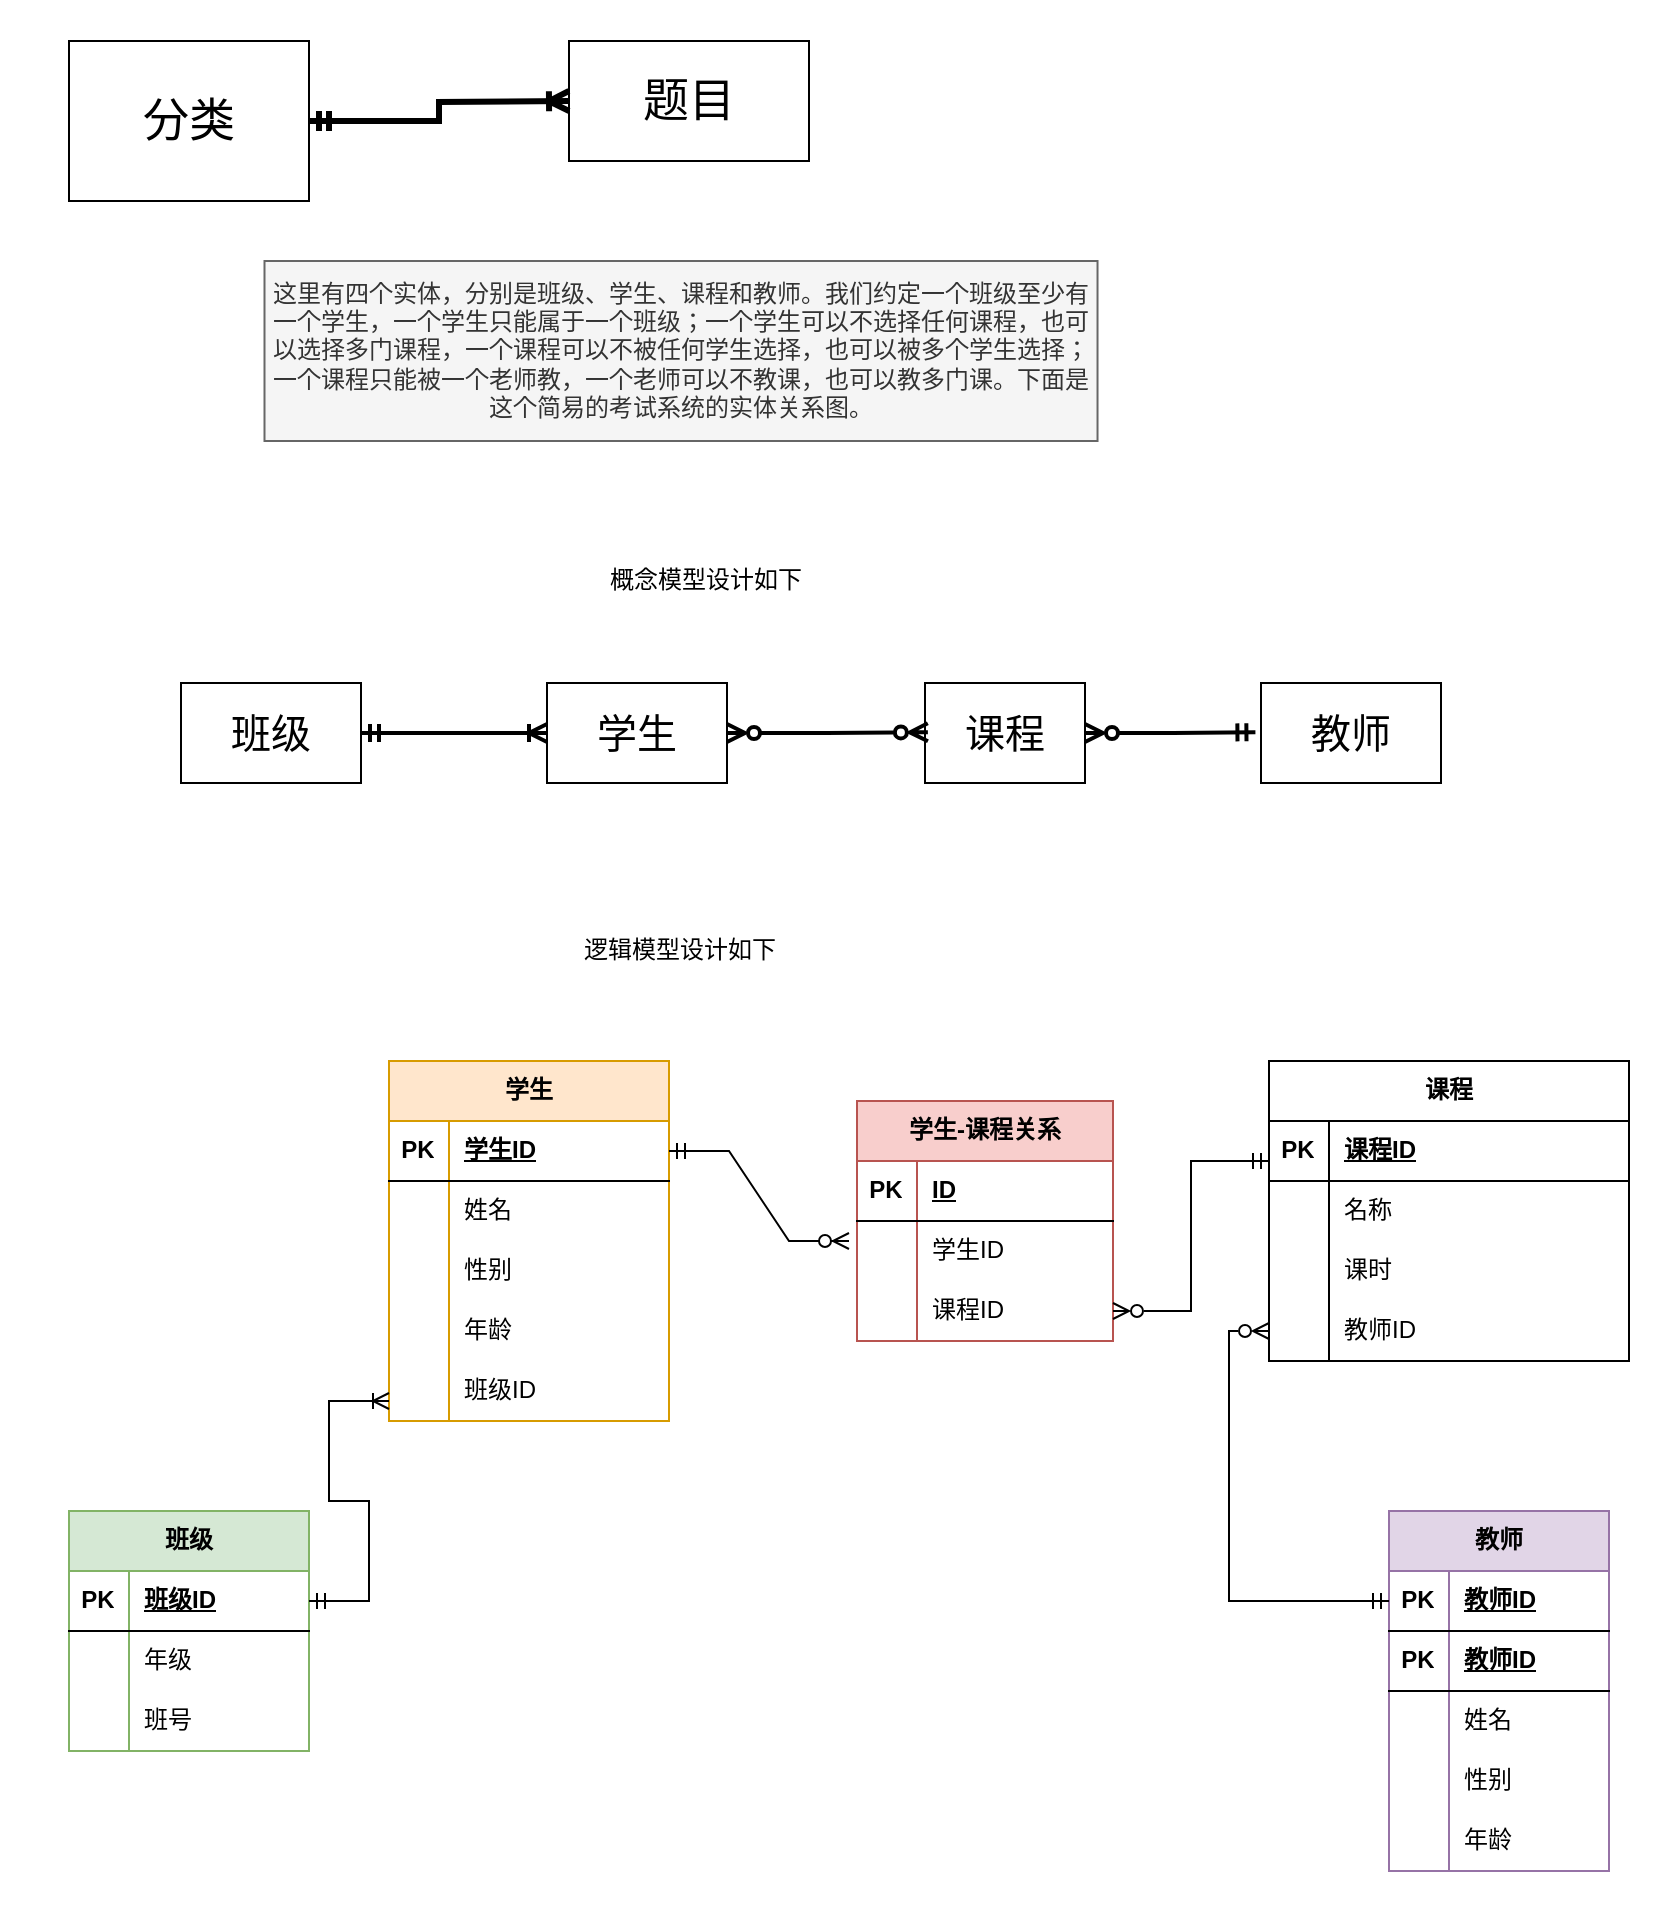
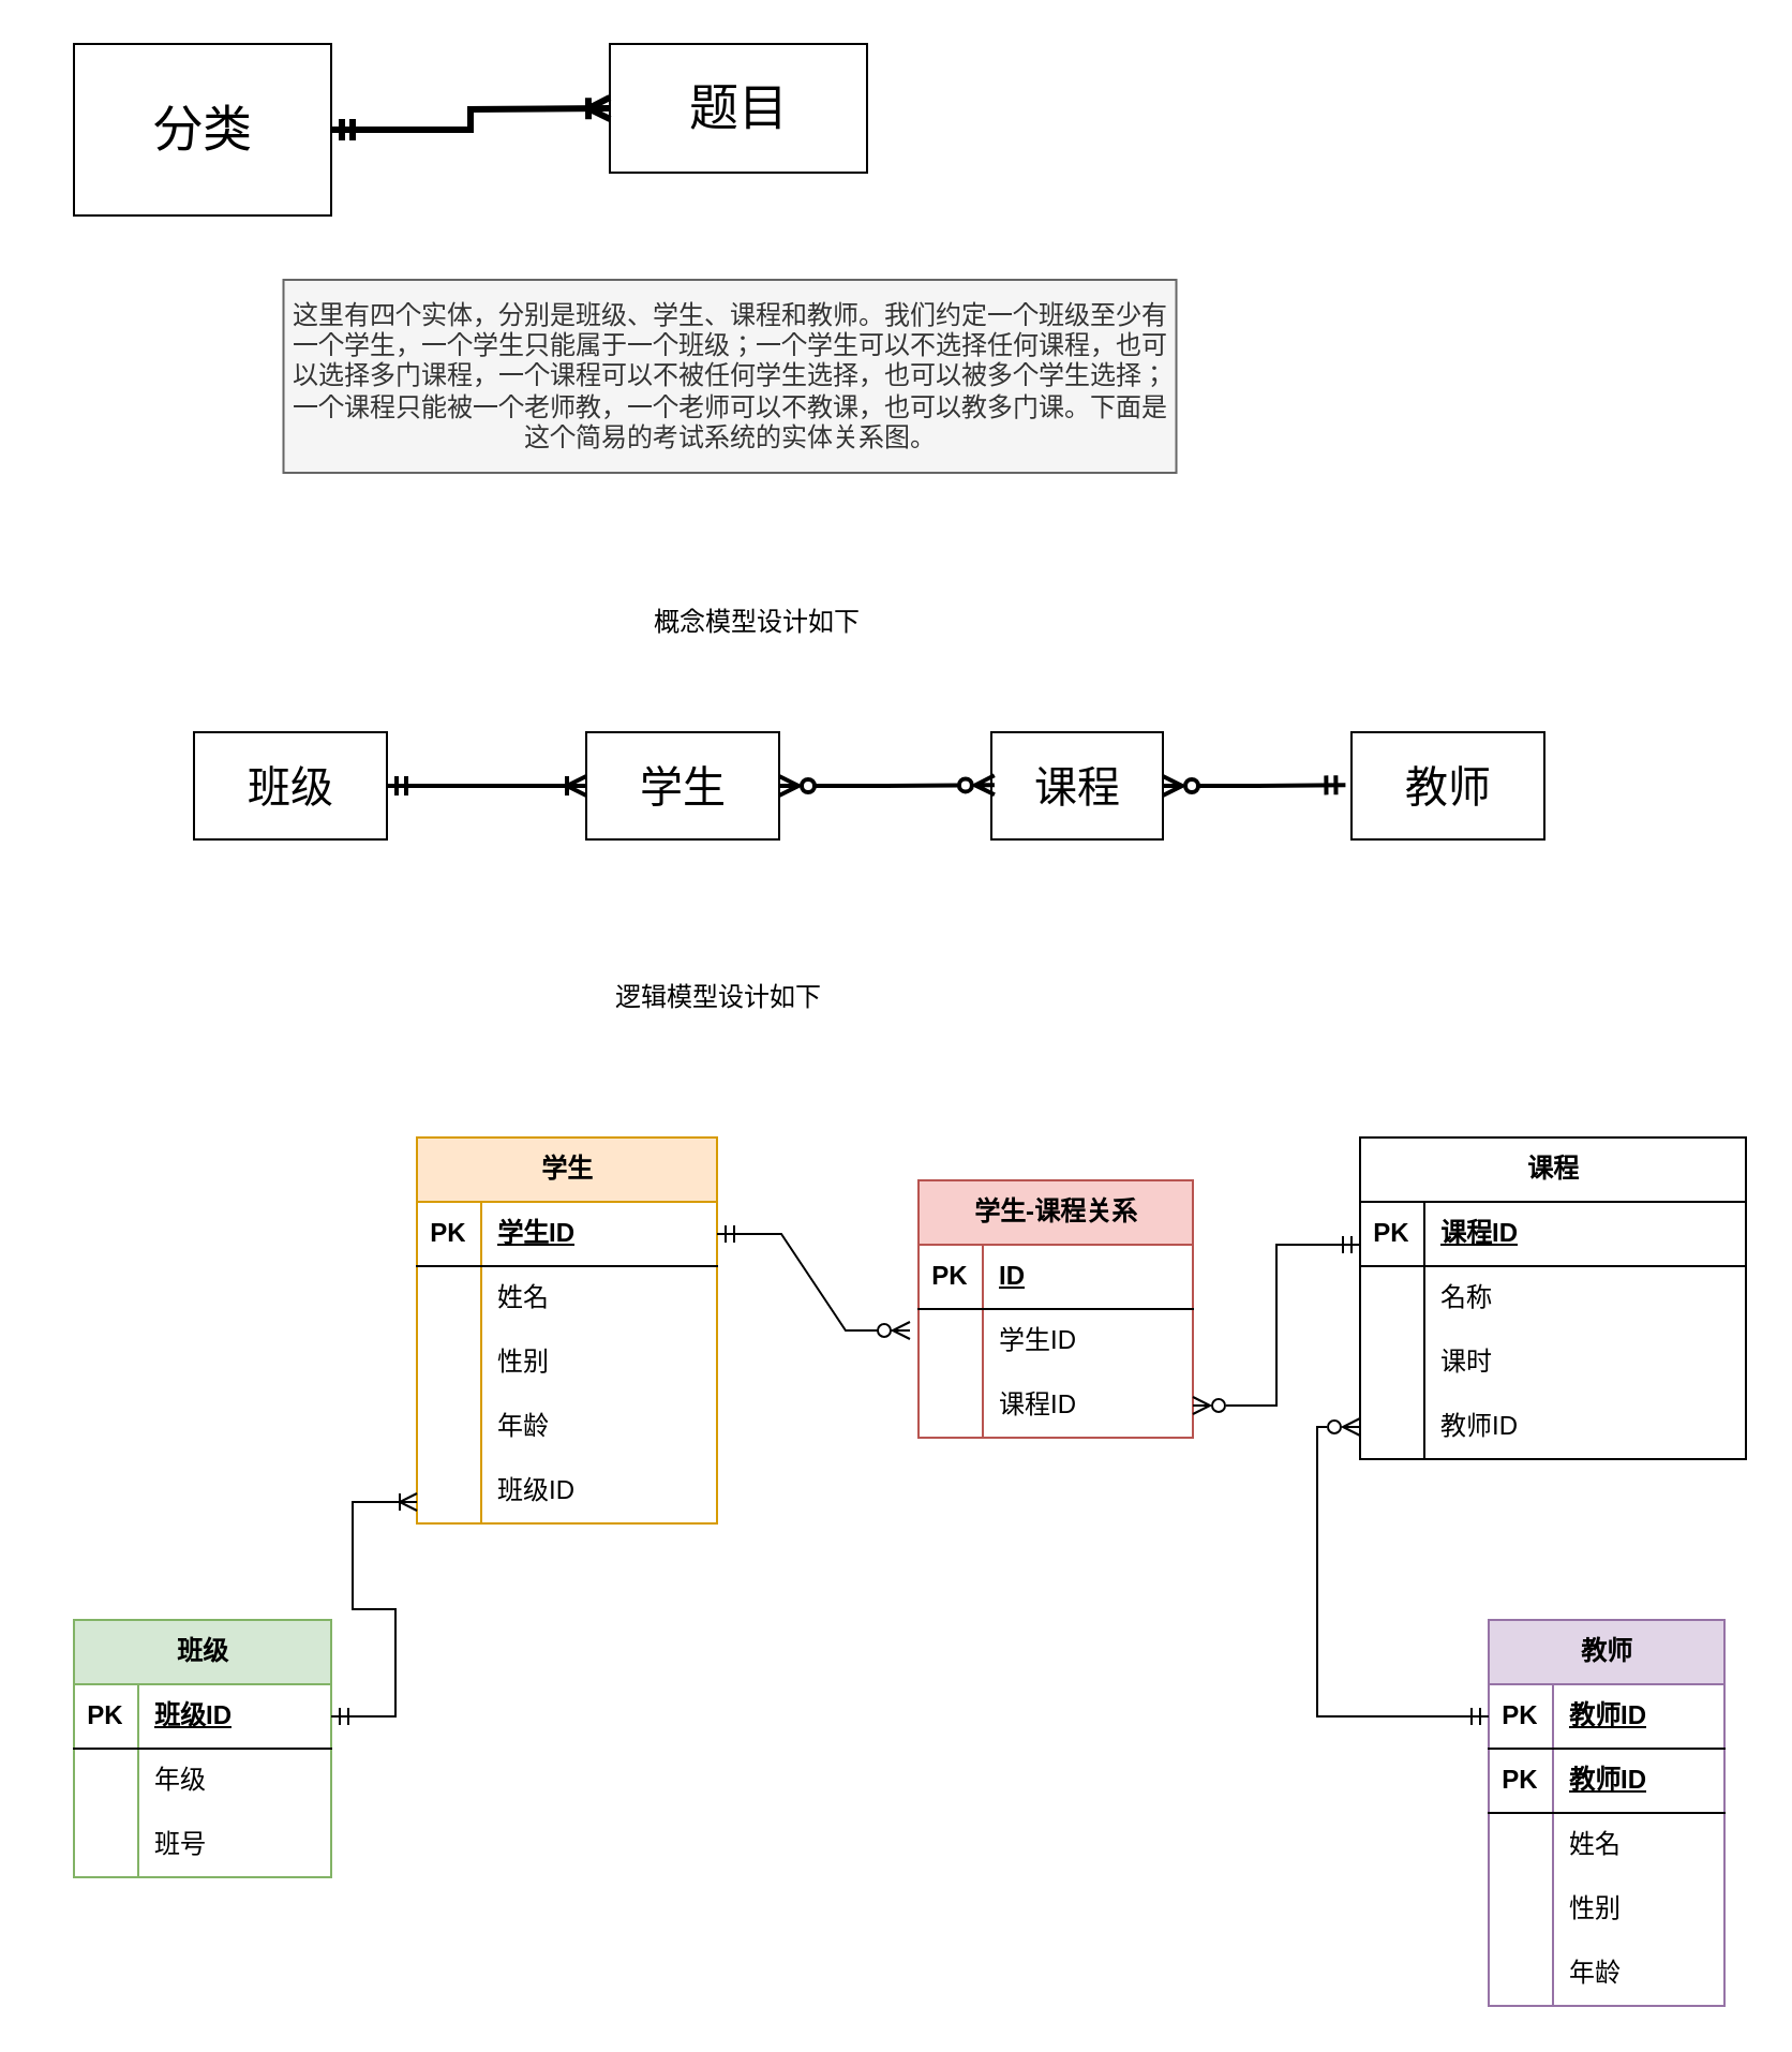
- <mxCell id="85" value="逻辑模型设计如下" style="text;html=1;whiteSpace=wrap;strokeColor=none;fillColor=none;align=center;verticalAlign=middle;rounded=0;" vertex="1" parent="1"><mxGeometry x="250" y="460" width="180" height="30" as="geometry" /></mxCell>
+ <mxCell id="85" value="逻辑模型设计如下" style="text;html=1;whiteSpace=wrap;strokeColor=none;fillColor=none;align=center;verticalAlign=middle;rounded=0;" vertex="1" parent="1"><mxGeometry x="245" y="450" width="180" height="30" as="geometry" /></mxCell>
